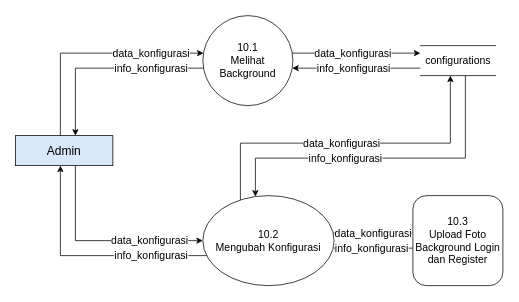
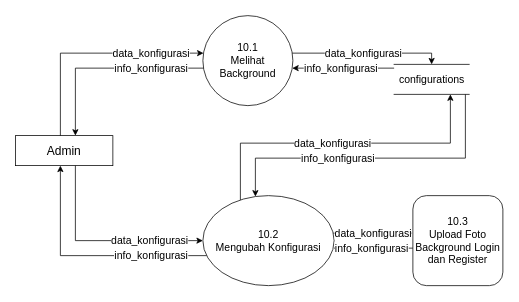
- <mxCell id="5" value="configurations" style="html=1;dashed=0;whitespace=wrap;shape=partialRectangle;right=0;left=0;fontSize=14;" parent="1" vertex="1"><mxGeometry x="560" y="60" width="100" height="40" as="geometry" /></mxCell>
+ <mxCell id="5" value="configurations" style="html=1;dashed=0;whitespace=wrap;shape=partialRectangle;right=0;left=0;fontSize=14;" parent="1" vertex="1"><mxGeometry x="525" y="85" width="100" height="40" as="geometry" /></mxCell>
- <mxCell id="3" value="Admin" style="rounded=0;whiteSpace=wrap;html=1;fontSize=16;fillColor=#dae8fc;" parent="1" vertex="1"><mxGeometry x="20" y="180" width="130" height="40" as="geometry" /></mxCell>
+ <mxCell id="3" value="Admin" style="rounded=0;whiteSpace=wrap;html=1;fontSize=16;" parent="1" vertex="1"><mxGeometry x="20" y="180" width="130" height="40" as="geometry" /></mxCell>
